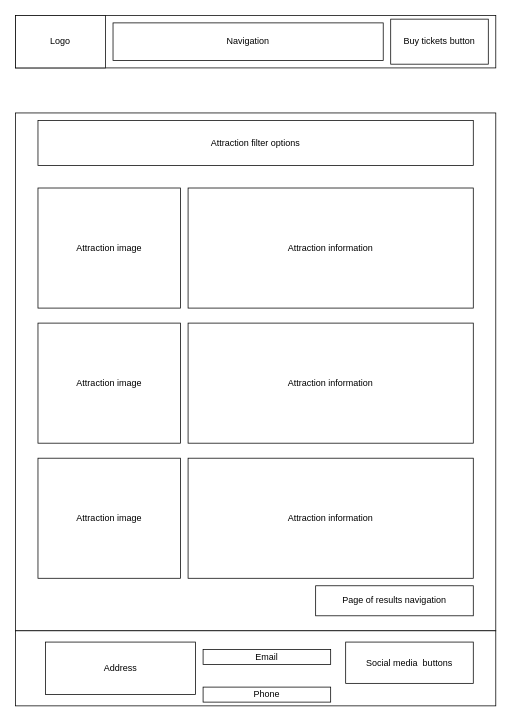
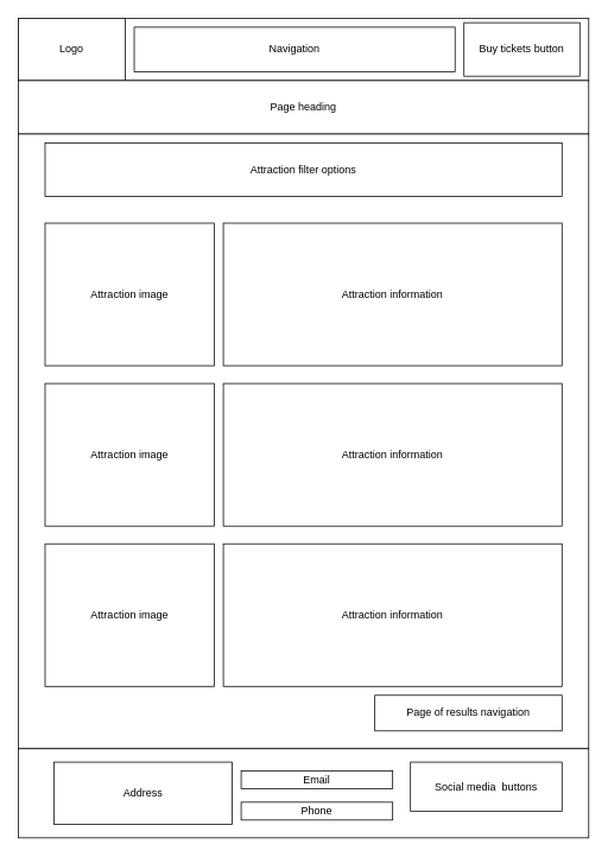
+ <mxCell id="5" value="Page heading" style="rounded=0;whiteSpace=wrap;html=1;" parent="1" vertex="1"><mxGeometry x="20" y="90" width="640" height="60" as="geometry" /></mxCell>
- <mxCell id="11" value="Phone" style="rounded=0;whiteSpace=wrap;html=1;" parent="1" vertex="1"><mxGeometry x="270" y="915" width="170" height="20" as="geometry" /></mxCell>
+ <mxCell id="11" value="Phone" style="rounded=0;whiteSpace=wrap;html=1;" parent="1" vertex="1"><mxGeometry x="270" y="900" width="170" height="20" as="geometry" /></mxCell>
